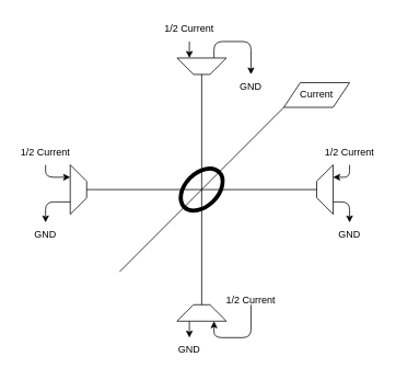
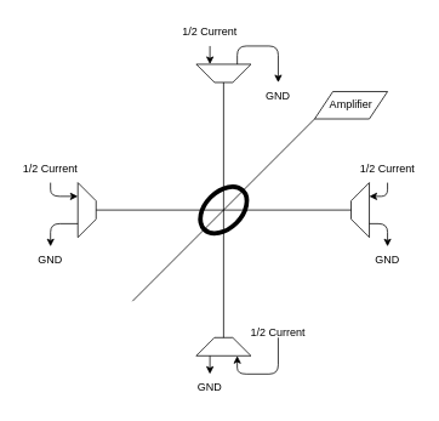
- <mxCell id="26" value="Current" style="shape=parallelogram;perimeter=parallelogramPerimeter;whiteSpace=wrap;html=1;fixedSize=1;strokeWidth=1;fillColor=none;" vertex="1" parent="1"><mxGeometry x="345" y="100" width="80" height="30" as="geometry" /></mxCell>
+ <mxCell id="26" value="Amplifier" style="shape=parallelogram;perimeter=parallelogramPerimeter;whiteSpace=wrap;html=1;fixedSize=1;strokeWidth=1;fillColor=none;" vertex="1" parent="1"><mxGeometry x="345" y="100" width="80" height="30" as="geometry" /></mxCell>
